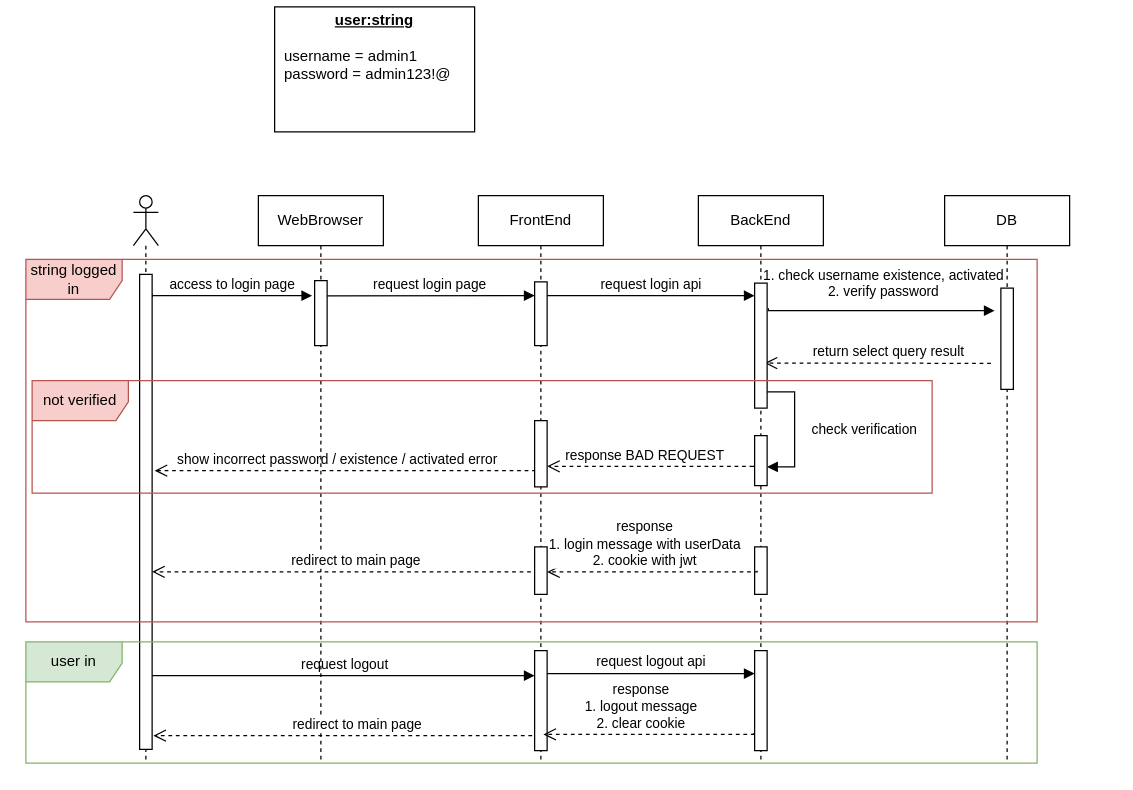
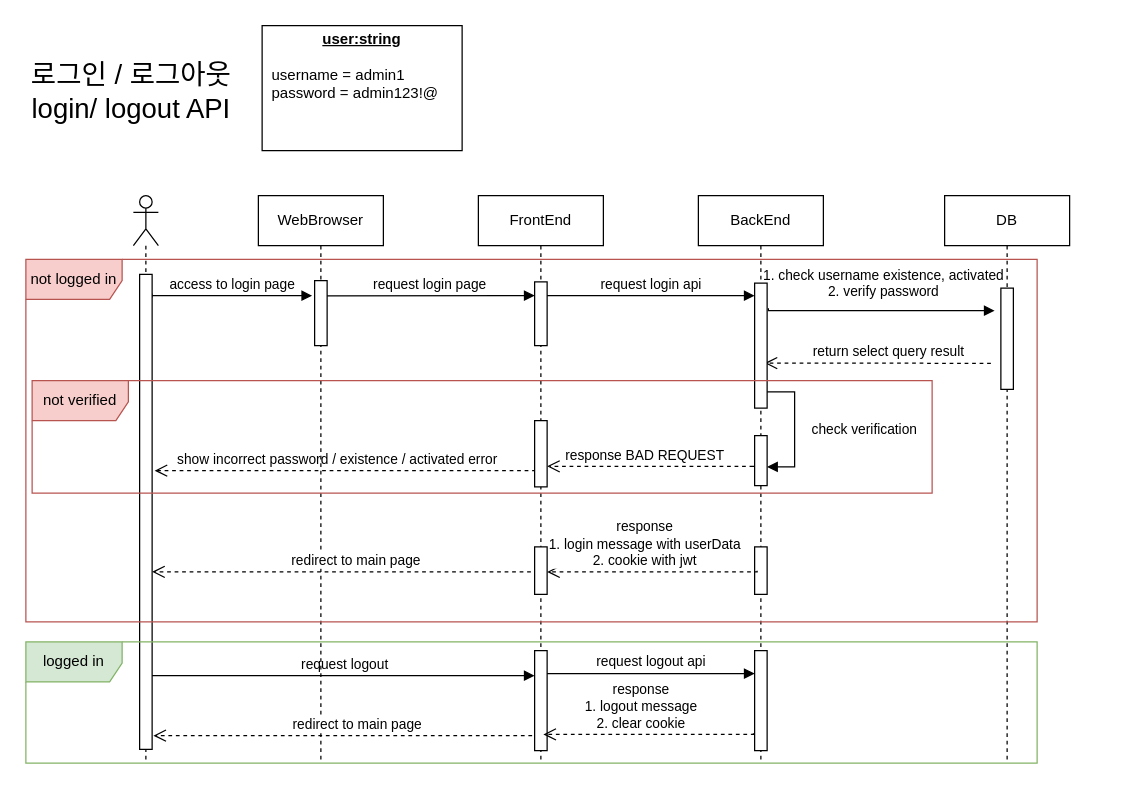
- <mxCell id="18" value="&lt;p style=&quot;margin:0px;margin-top:4px;text-align:center;text-decoration:underline;&quot;&gt;&lt;b&gt;user:string&lt;/b&gt;&lt;/p&gt;&lt;p style=&quot;margin:0px;margin-left:8px;&quot;&gt;&lt;br&gt;username = admin1&lt;br&gt;password = admin123!@&lt;/p&gt;" style="verticalAlign=top;align=left;overflow=fill;fontSize=12;fontFamily=Helvetica;html=1;whiteSpace=wrap;" parent="1" vertex="1"><mxGeometry x="219" y="5" width="160" height="100" as="geometry" /></mxCell>
+ <mxCell id="18" value="&lt;p style=&quot;margin:0px;margin-top:4px;text-align:center;text-decoration:underline;&quot;&gt;&lt;b&gt;user:string&lt;/b&gt;&lt;/p&gt;&lt;p style=&quot;margin:0px;margin-left:8px;&quot;&gt;&lt;br&gt;username = admin1&lt;br&gt;password = admin123!@&lt;/p&gt;" style="verticalAlign=top;align=left;overflow=fill;fontSize=12;fontFamily=Helvetica;html=1;whiteSpace=wrap;" parent="1" vertex="1"><mxGeometry x="209" y="20" width="160" height="100" as="geometry" /></mxCell>
+ <mxCell id="17" value="&lt;font style=&quot;font-size: 22px;&quot;&gt;로그인 / 로그아웃&lt;br&gt;login/ logout API&lt;br&gt;&lt;/font&gt;" style="text;html=1;strokeColor=none;fillColor=none;align=center;verticalAlign=middle;whiteSpace=wrap;rounded=0;" parent="1" vertex="1"><mxGeometry x="20" y="35" width="169" height="75" as="geometry" /></mxCell>
- <mxCell id="35" value="string logged in" style="shape=umlFrame;whiteSpace=wrap;html=1;pointerEvents=0;fillColor=#f8cecc;strokeColor=#b85450;width=77;height=32;" vertex="1" parent="1"><mxGeometry x="20" y="207" width="809" height="290" as="geometry" /></mxCell>
+ <mxCell id="35" value="not logged in" style="shape=umlFrame;whiteSpace=wrap;html=1;pointerEvents=0;fillColor=#f8cecc;strokeColor=#b85450;width=77;height=32;" vertex="1" parent="1"><mxGeometry x="20" y="207" width="809" height="290" as="geometry" /></mxCell>
- <mxCell id="36" value="user in" style="shape=umlFrame;whiteSpace=wrap;html=1;pointerEvents=0;fillColor=#D5E8D4;strokeColor=#82b366;width=77;height=32;" vertex="1" parent="1"><mxGeometry x="20" y="513" width="809" height="97" as="geometry" /></mxCell>
+ <mxCell id="36" value="logged in" style="shape=umlFrame;whiteSpace=wrap;html=1;pointerEvents=0;fillColor=#D5E8D4;strokeColor=#82b366;width=77;height=32;" vertex="1" parent="1"><mxGeometry x="20" y="513" width="809" height="97" as="geometry" /></mxCell>
